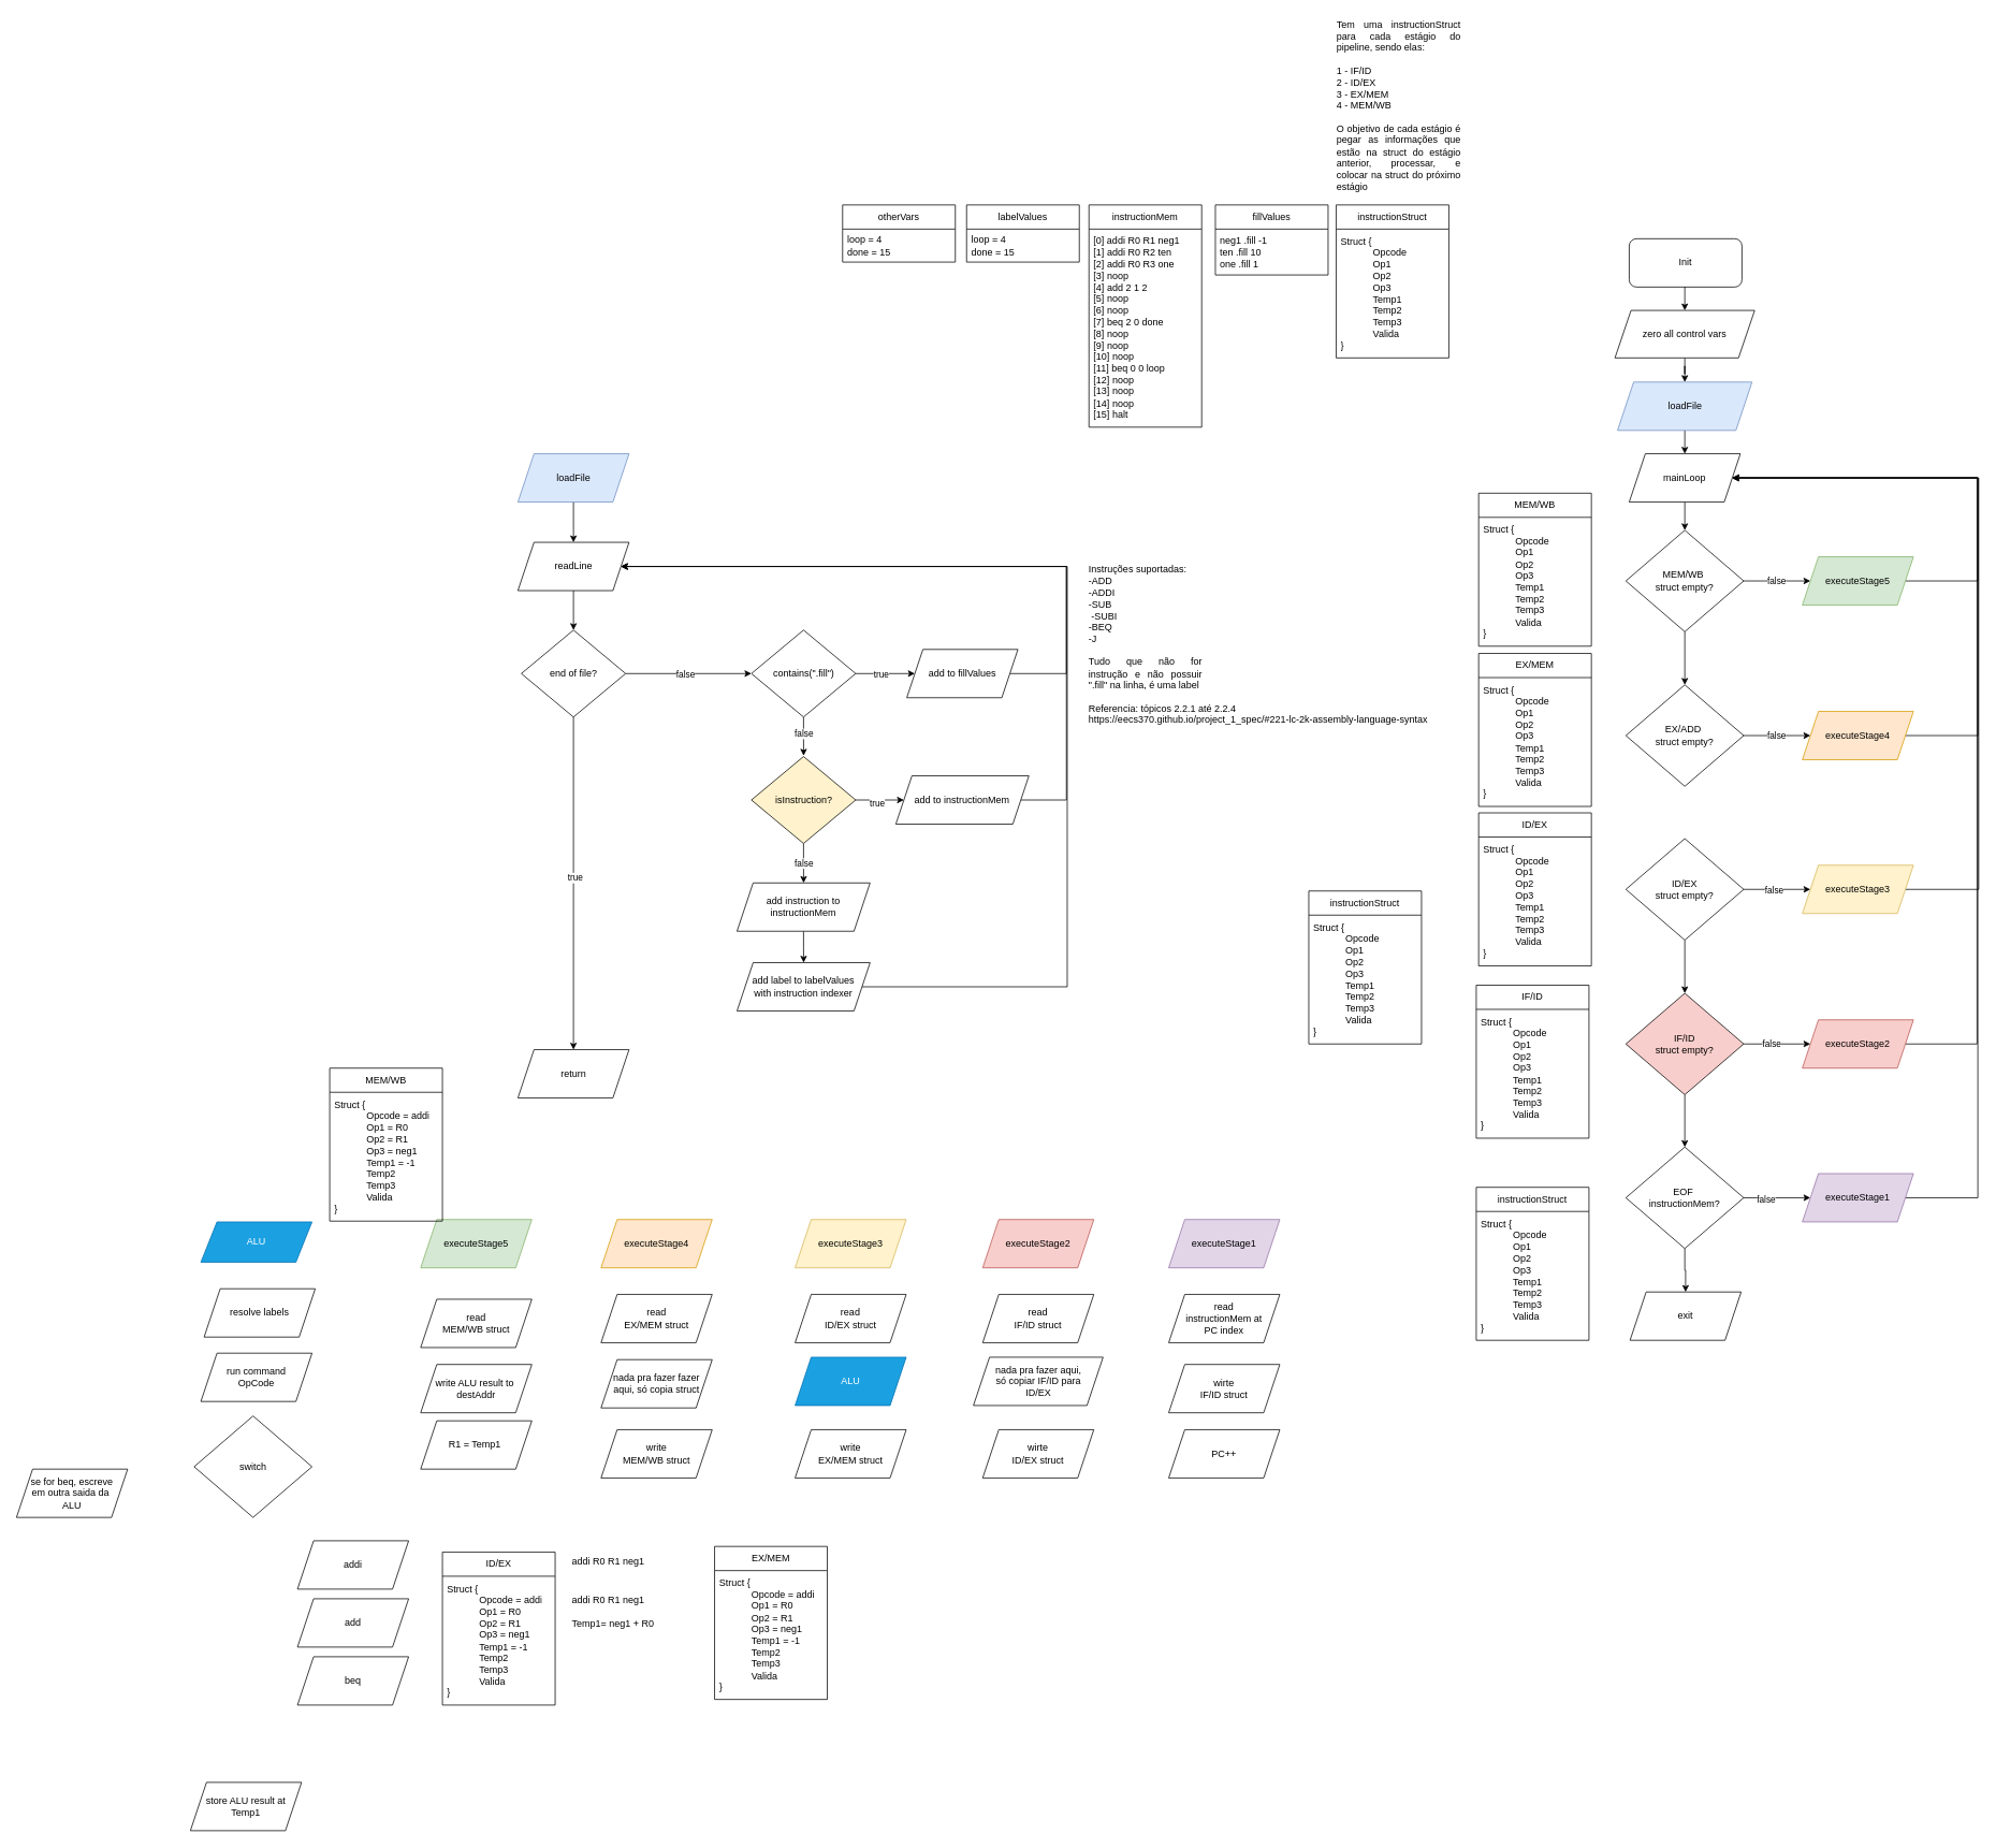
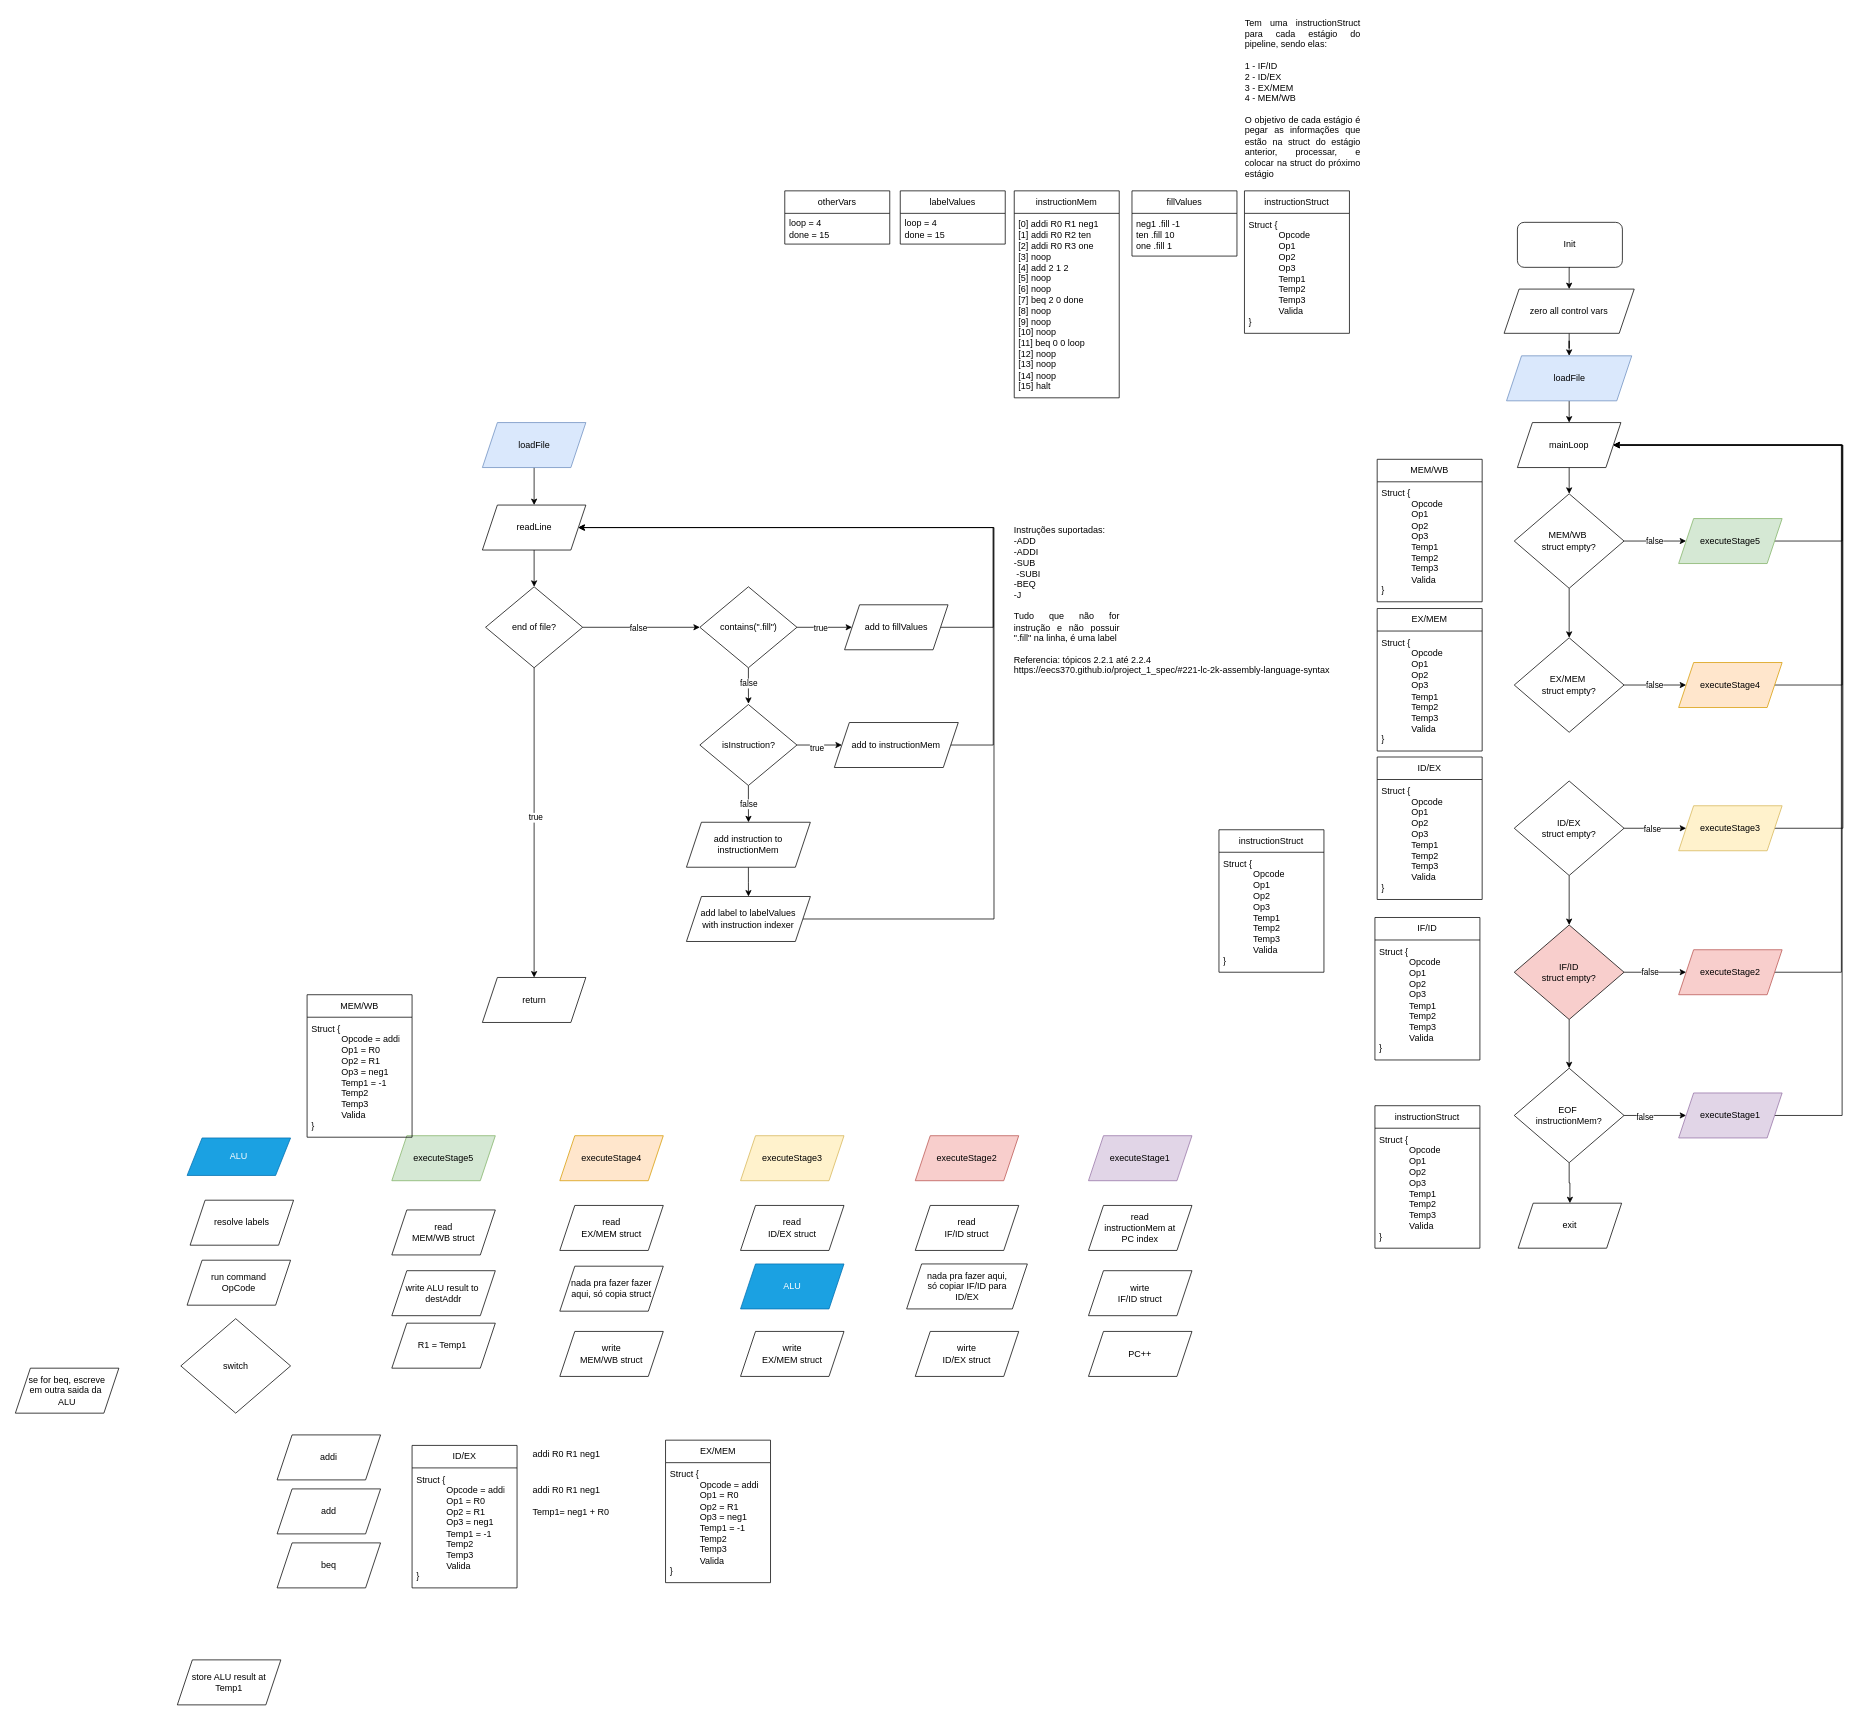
- <mxCell id="60" value="EX/ADD&amp;nbsp;&lt;div&gt;struct empty?&lt;/div&gt;" style="rhombus;whiteSpace=wrap;html=1;" parent="1" vertex="1"><mxGeometry x="2018.81" y="850" width="146.38" height="126" as="geometry" /></mxCell>
+ <mxCell id="60" value="EX/MEM&amp;nbsp;&lt;div&gt;struct empty?&lt;/div&gt;" style="rhombus;whiteSpace=wrap;html=1;" parent="1" vertex="1"><mxGeometry x="2018.81" y="850" width="146.38" height="126" as="geometry" /></mxCell>
- <mxCell id="35" value="isInstruction?" style="rhombus;whiteSpace=wrap;html=1;fillColor=#fff2cc;" parent="1" vertex="1"><mxGeometry x="932.75" y="939" width="129.5" height="108" as="geometry" /></mxCell>
+ <mxCell id="35" value="isInstruction?" style="rhombus;whiteSpace=wrap;html=1;" parent="1" vertex="1"><mxGeometry x="932.75" y="939" width="129.5" height="108" as="geometry" /></mxCell>
